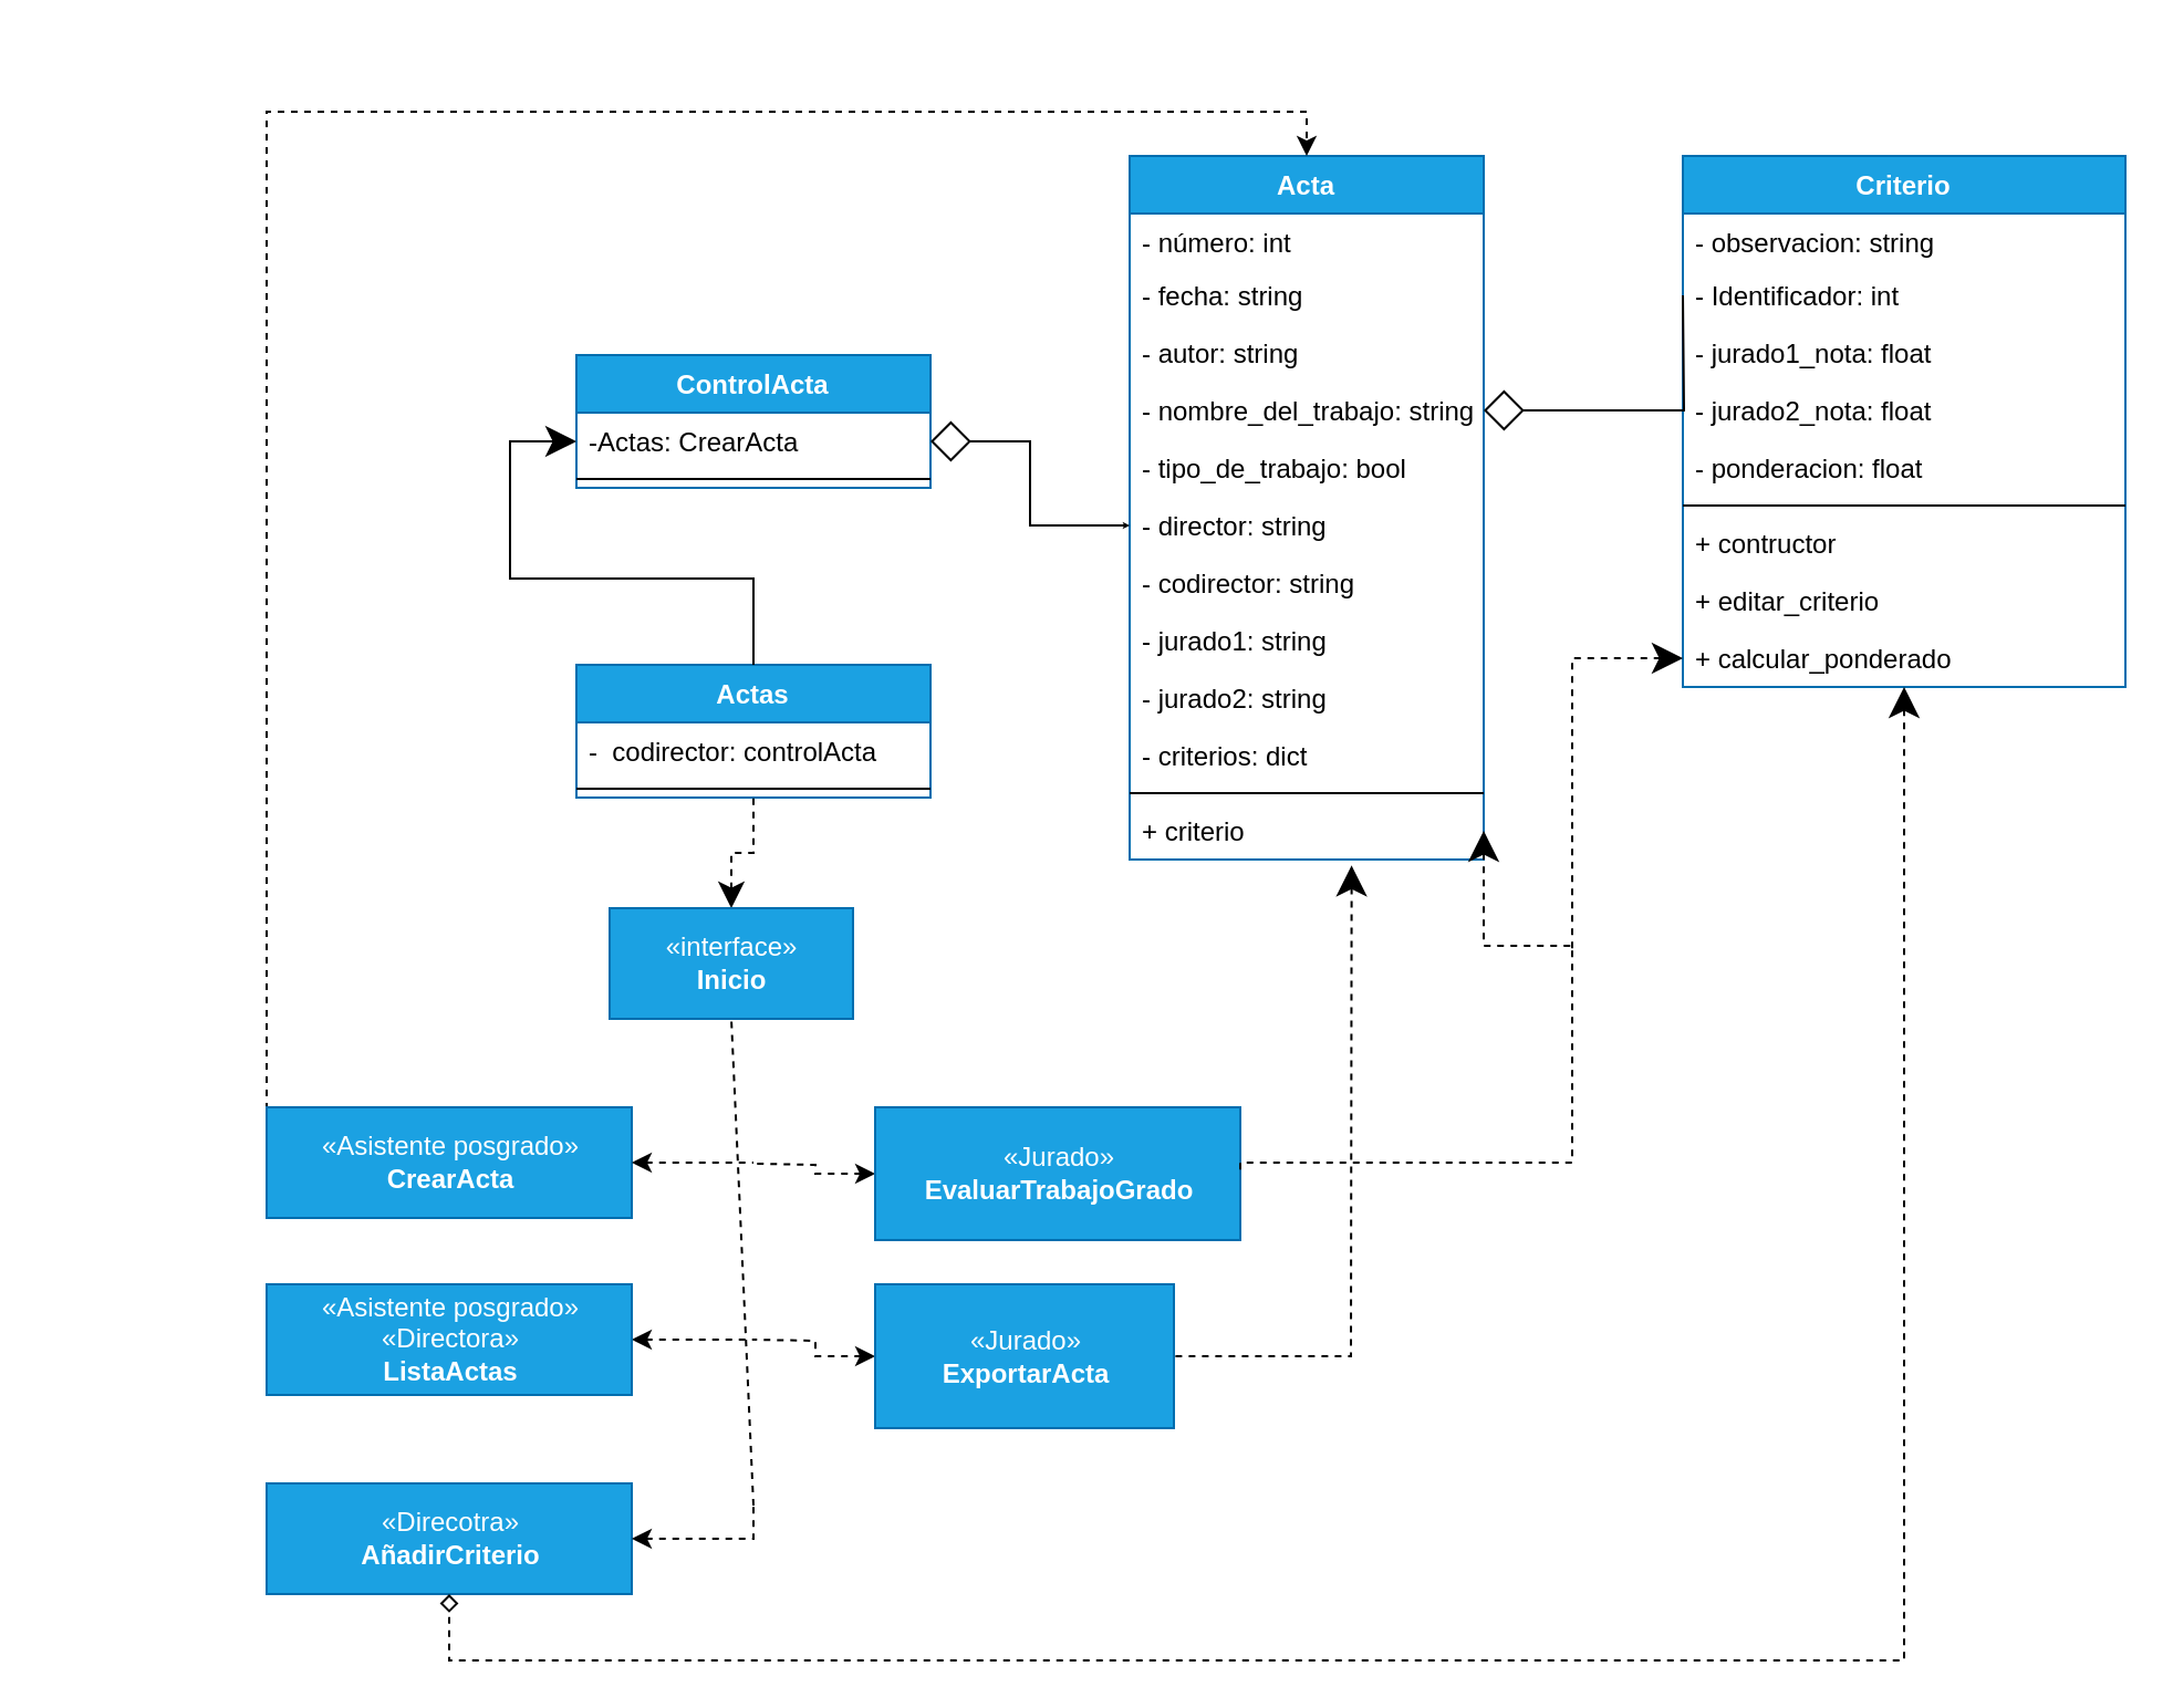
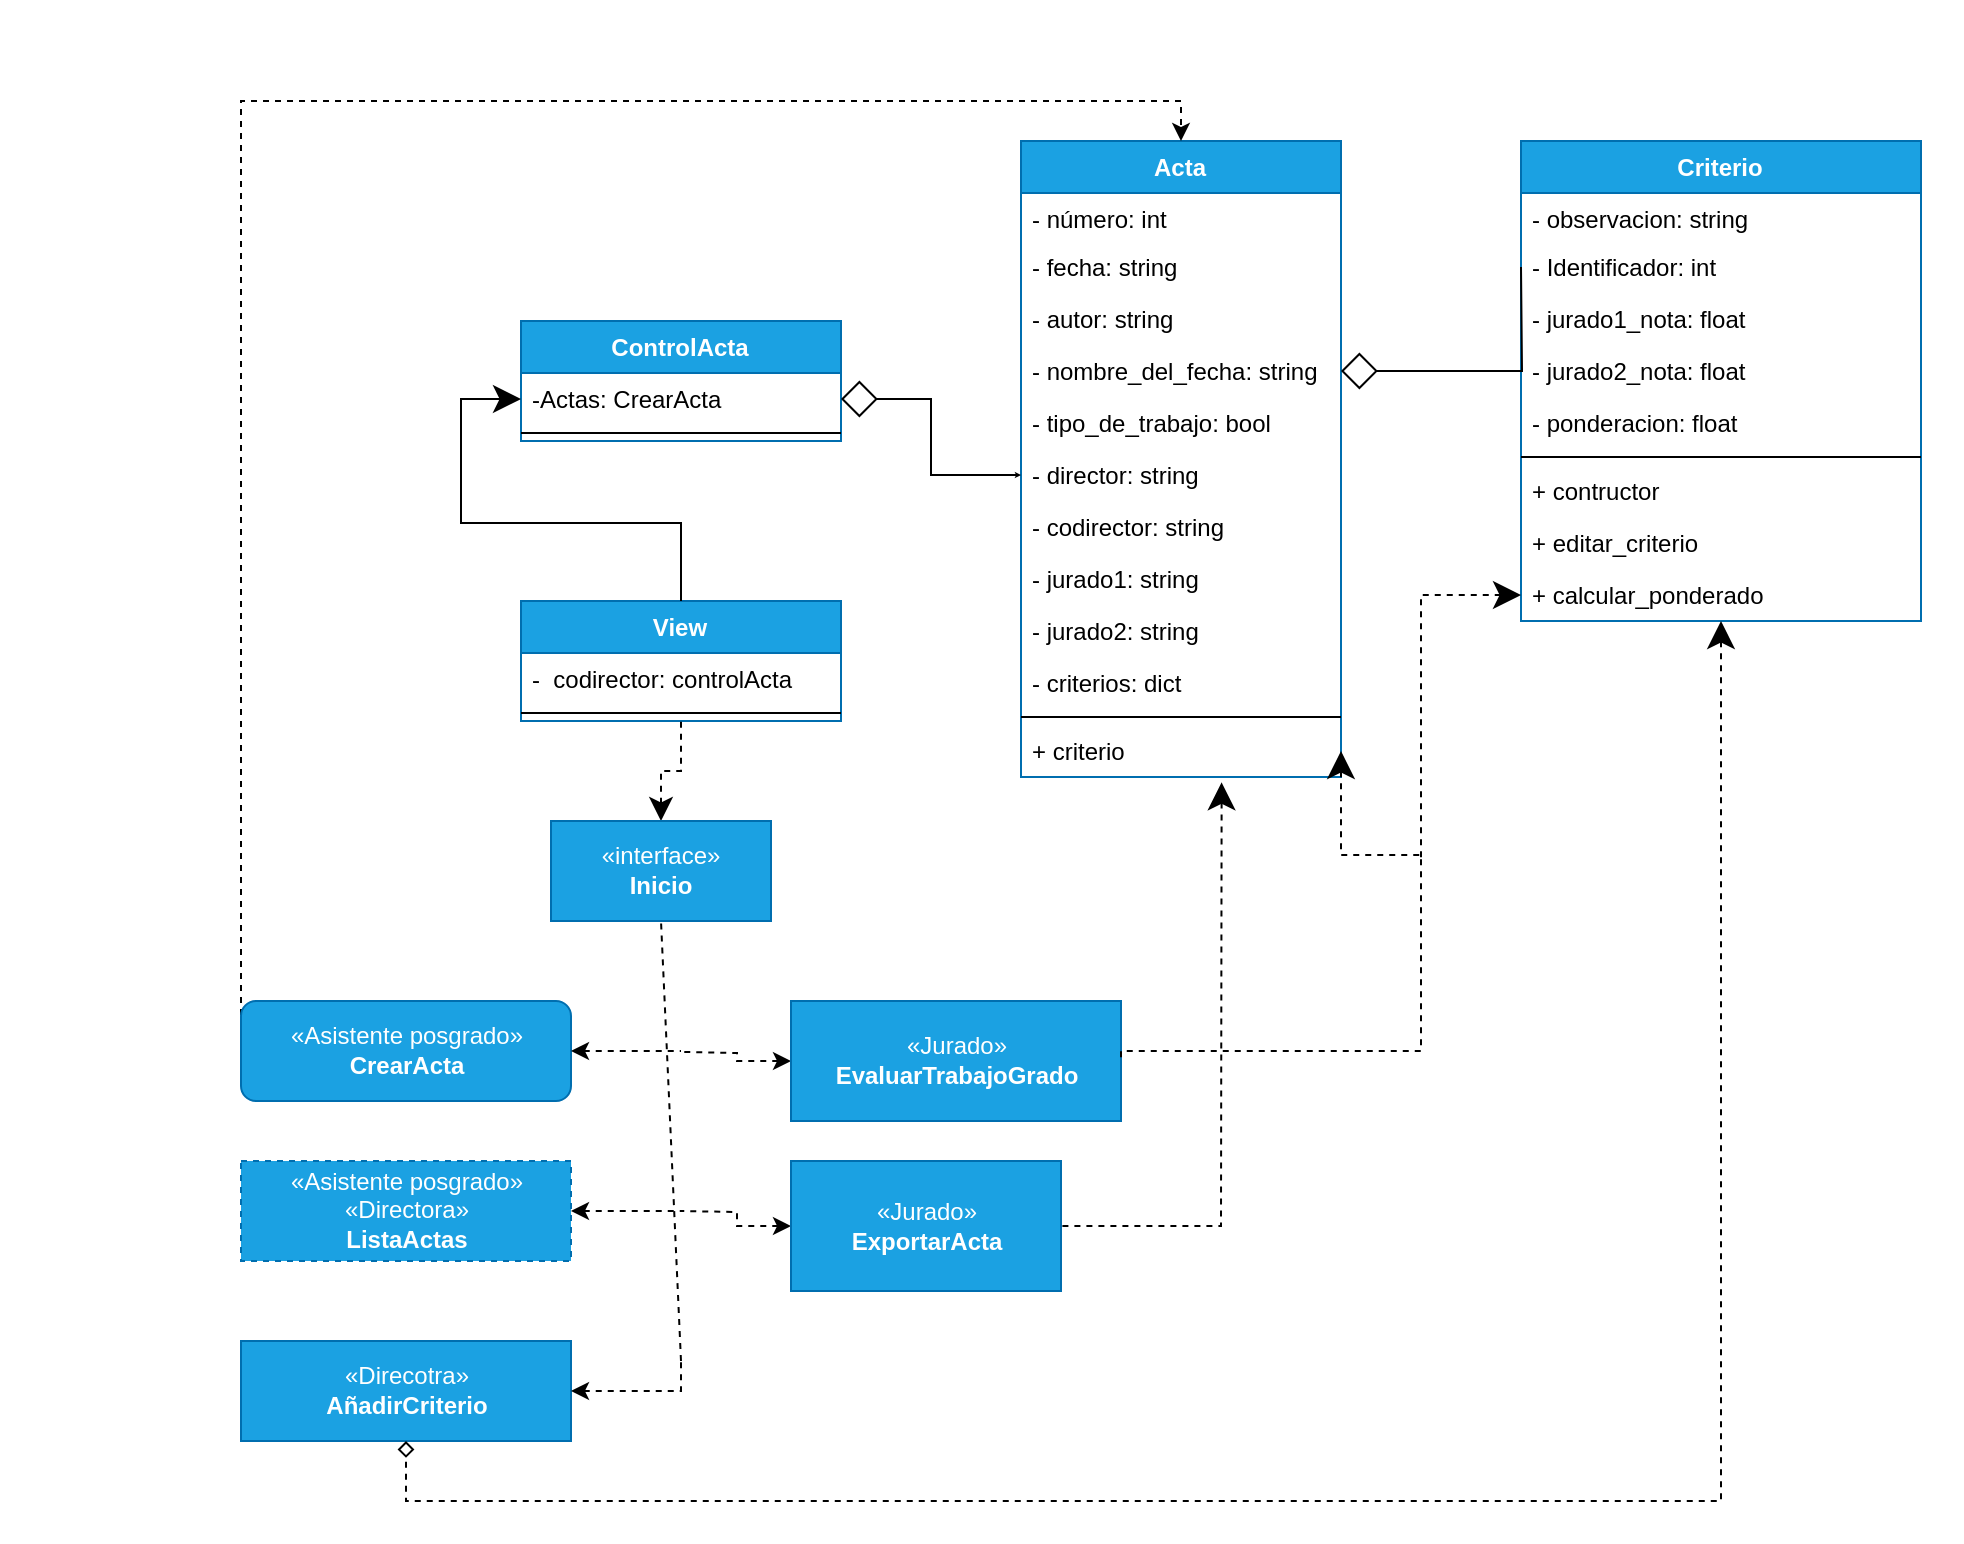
- <mxCell id="6" value="- nombre_del_trabajo: string" style="text;strokeColor=none;fillColor=none;align=left;verticalAlign=top;spacingLeft=4;spacingRight=4;overflow=hidden;rotatable=0;points=[[0,0.5],[1,0.5]];portConstraint=eastwest;" vertex="1" parent="2"><mxGeometry y="102" width="160" height="26" as="geometry" /></mxCell>
+ <mxCell id="6" value="- nombre_del_fecha: string" style="text;strokeColor=none;fillColor=none;align=left;verticalAlign=top;spacingLeft=4;spacingRight=4;overflow=hidden;rotatable=0;points=[[0,0.5],[1,0.5]];portConstraint=eastwest;" vertex="1" parent="2"><mxGeometry y="102" width="160" height="26" as="geometry" /></mxCell>
- <mxCell id="29" value="Actas" style="swimlane;fontStyle=1;align=center;verticalAlign=top;childLayout=stackLayout;horizontal=1;startSize=26;horizontalStack=0;resizeParent=1;resizeParentMax=0;resizeLast=0;collapsible=1;marginBottom=0;fillColor=#1ba1e2;fontColor=#ffffff;strokeColor=#006EAF;" vertex="1" parent="1"><mxGeometry x="260" y="300" width="160" height="60" as="geometry" /></mxCell>
+ <mxCell id="29" value="View" style="swimlane;fontStyle=1;align=center;verticalAlign=top;childLayout=stackLayout;horizontal=1;startSize=26;horizontalStack=0;resizeParent=1;resizeParentMax=0;resizeLast=0;collapsible=1;marginBottom=0;fillColor=#1ba1e2;fontColor=#ffffff;strokeColor=#006EAF;" vertex="1" parent="1"><mxGeometry x="260" y="300" width="160" height="60" as="geometry" /></mxCell>
- <mxCell id="35" value="«Asistente posgrado»&lt;br&gt;&lt;b&gt;CrearActa&lt;/b&gt;" style="html=1;fillColor=#1ba1e2;fontColor=#ffffff;strokeColor=#006EAF;" vertex="1" parent="1"><mxGeometry x="120" y="500" width="165" height="50" as="geometry" /></mxCell>
+ <mxCell id="35" value="«Asistente posgrado»&lt;br&gt;&lt;b&gt;CrearActa&lt;/b&gt;" style="html=1;fillColor=#1ba1e2;fontColor=#ffffff;strokeColor=#006EAF;rounded=1;" vertex="1" parent="1"><mxGeometry x="120" y="500" width="165" height="50" as="geometry" /></mxCell>
- <mxCell id="39" value="«Asistente posgrado»&lt;br&gt;«Directora»&lt;br&gt;&lt;b&gt;ListaActas&lt;/b&gt;" style="html=1;fillColor=#1ba1e2;fontColor=#ffffff;strokeColor=#006EAF;" vertex="1" parent="1"><mxGeometry x="120" y="580" width="165" height="50" as="geometry" /></mxCell>
+ <mxCell id="39" value="«Asistente posgrado»&lt;br&gt;«Directora»&lt;br&gt;&lt;b&gt;ListaActas&lt;/b&gt;" style="html=1;fillColor=#1ba1e2;fontColor=#ffffff;strokeColor=#006EAF;dashed=1;" vertex="1" parent="1"><mxGeometry x="120" y="580" width="165" height="50" as="geometry" /></mxCell>
